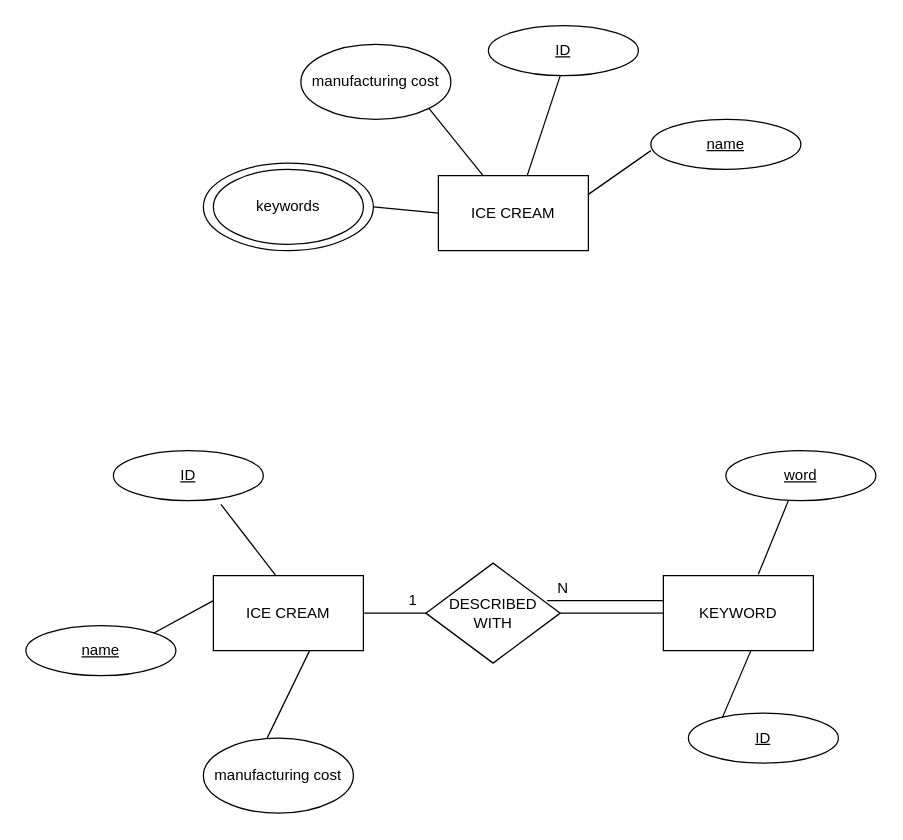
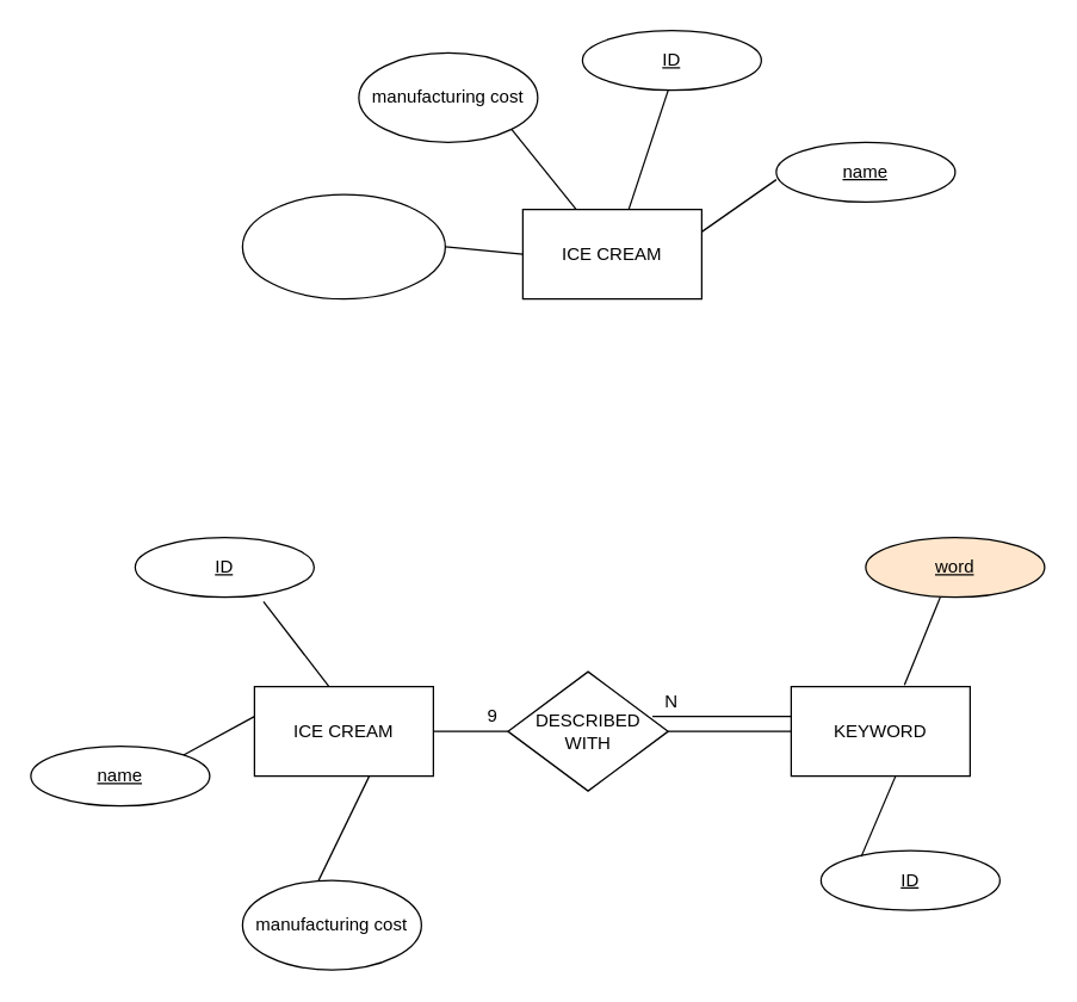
- <mxCell id="7" value="keywords" style="ellipse;whiteSpace=wrap;html=1;" vertex="1" parent="1"><mxGeometry x="170" y="135" width="120" height="60" as="geometry" /></mxCell>
- <mxCell id="14" value="&lt;u&gt;word&lt;/u&gt;" style="ellipse;whiteSpace=wrap;html=1;" vertex="1" parent="1"><mxGeometry x="580" y="360" width="120" height="40" as="geometry" /></mxCell>
+ <mxCell id="14" value="&lt;u&gt;word&lt;/u&gt;" style="ellipse;whiteSpace=wrap;html=1;fillColor=#ffe6cc;" vertex="1" parent="1"><mxGeometry x="580" y="360" width="120" height="40" as="geometry" /></mxCell>
- <mxCell id="19" value="1" style="text;html=1;strokeColor=none;fillColor=none;align=center;verticalAlign=middle;whiteSpace=wrap;rounded=0;" vertex="1" parent="1"><mxGeometry x="310" y="470" width="40" height="20" as="geometry" /></mxCell>
+ <mxCell id="19" value="9" style="text;html=1;strokeColor=none;fillColor=none;align=center;verticalAlign=middle;whiteSpace=wrap;rounded=0;" vertex="1" parent="1"><mxGeometry x="310" y="470" width="40" height="20" as="geometry" /></mxCell>
